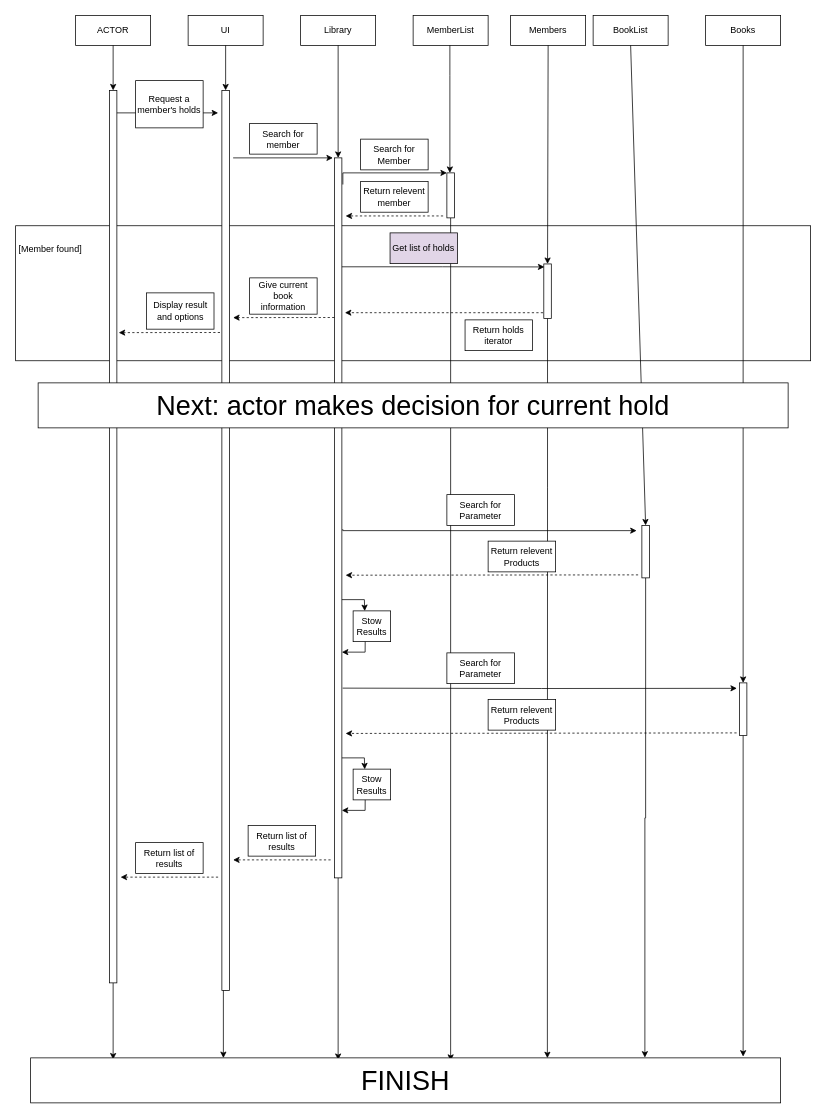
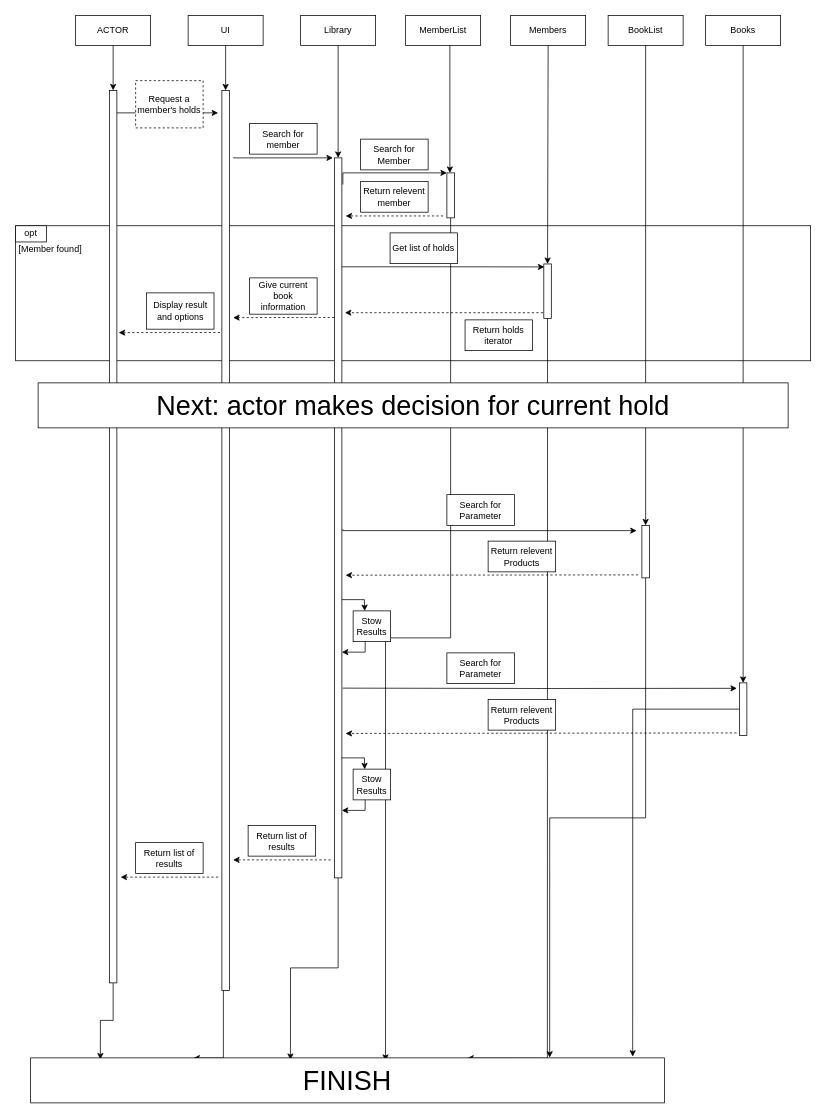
- <mxCell id="29" value="&lt;div&gt;MemberList&lt;/div&gt;" style="rounded=0;whiteSpace=wrap;html=1;" parent="1" vertex="1"><mxGeometry x="550" y="20" width="100" height="40" as="geometry" /></mxCell>
+ <mxCell id="29" value="&lt;div&gt;MemberList&lt;/div&gt;" style="rounded=0;whiteSpace=wrap;html=1;" parent="1" vertex="1"><mxGeometry x="540" y="20" width="100" height="40" as="geometry" /></mxCell>
- <mxCell id="35" value="&lt;div&gt;BookList&lt;/div&gt;" style="rounded=0;whiteSpace=wrap;html=1;" parent="1" vertex="1"><mxGeometry x="790" y="20" width="100" height="40" as="geometry" /></mxCell>
+ <mxCell id="35" value="&lt;div&gt;BookList&lt;/div&gt;" style="rounded=0;whiteSpace=wrap;html=1;" parent="1" vertex="1"><mxGeometry x="810" y="20" width="100" height="40" as="geometry" /></mxCell>
- <mxCell id="27" value="Request a member's holds" style="rounded=0;whiteSpace=wrap;html=1;strokeColor=#000000;" parent="1" vertex="1"><mxGeometry x="180" y="107" width="90" height="63" as="geometry" /></mxCell>
+ <mxCell id="27" value="Request a member's holds" style="rounded=0;whiteSpace=wrap;html=1;strokeColor=#000000;dashed=1;" parent="1" vertex="1"><mxGeometry x="180" y="107" width="90" height="63" as="geometry" /></mxCell>
+ <mxCell id="4" value="opt" style="rounded=0;whiteSpace=wrap;html=1;" vertex="1" parent="2"><mxGeometry width="41.165" height="21.61" as="geometry" /></mxCell>
- <mxCell id="46" value="Get list of holds" style="rounded=0;whiteSpace=wrap;html=1;strokeColor=#000000;fillColor=#e1d5e7;" parent="1" vertex="1"><mxGeometry x="519.24" y="310" width="90" height="41" as="geometry" /></mxCell>
+ <mxCell id="46" value="Get list of holds" style="rounded=0;whiteSpace=wrap;html=1;strokeColor=#000000;" parent="1" vertex="1"><mxGeometry x="519.24" y="310" width="90" height="41" as="geometry" /></mxCell>
- <mxCell id="44" value="&lt;font style=&quot;font-size: 36px&quot;&gt;FINISH&lt;/font&gt;" style="rounded=0;whiteSpace=wrap;html=1;fillColor=#ffffff;strokeColor=#000000;" parent="1" vertex="1"><mxGeometry x="40" y="1410" width="1000" height="60" as="geometry" /></mxCell>
+ <mxCell id="44" value="&lt;font style=&quot;font-size: 36px&quot;&gt;FINISH&lt;/font&gt;" style="rounded=0;whiteSpace=wrap;html=1;fillColor=#ffffff;strokeColor=#000000;" parent="1" vertex="1"><mxGeometry x="40" y="1410" width="845" height="60" as="geometry" /></mxCell>
